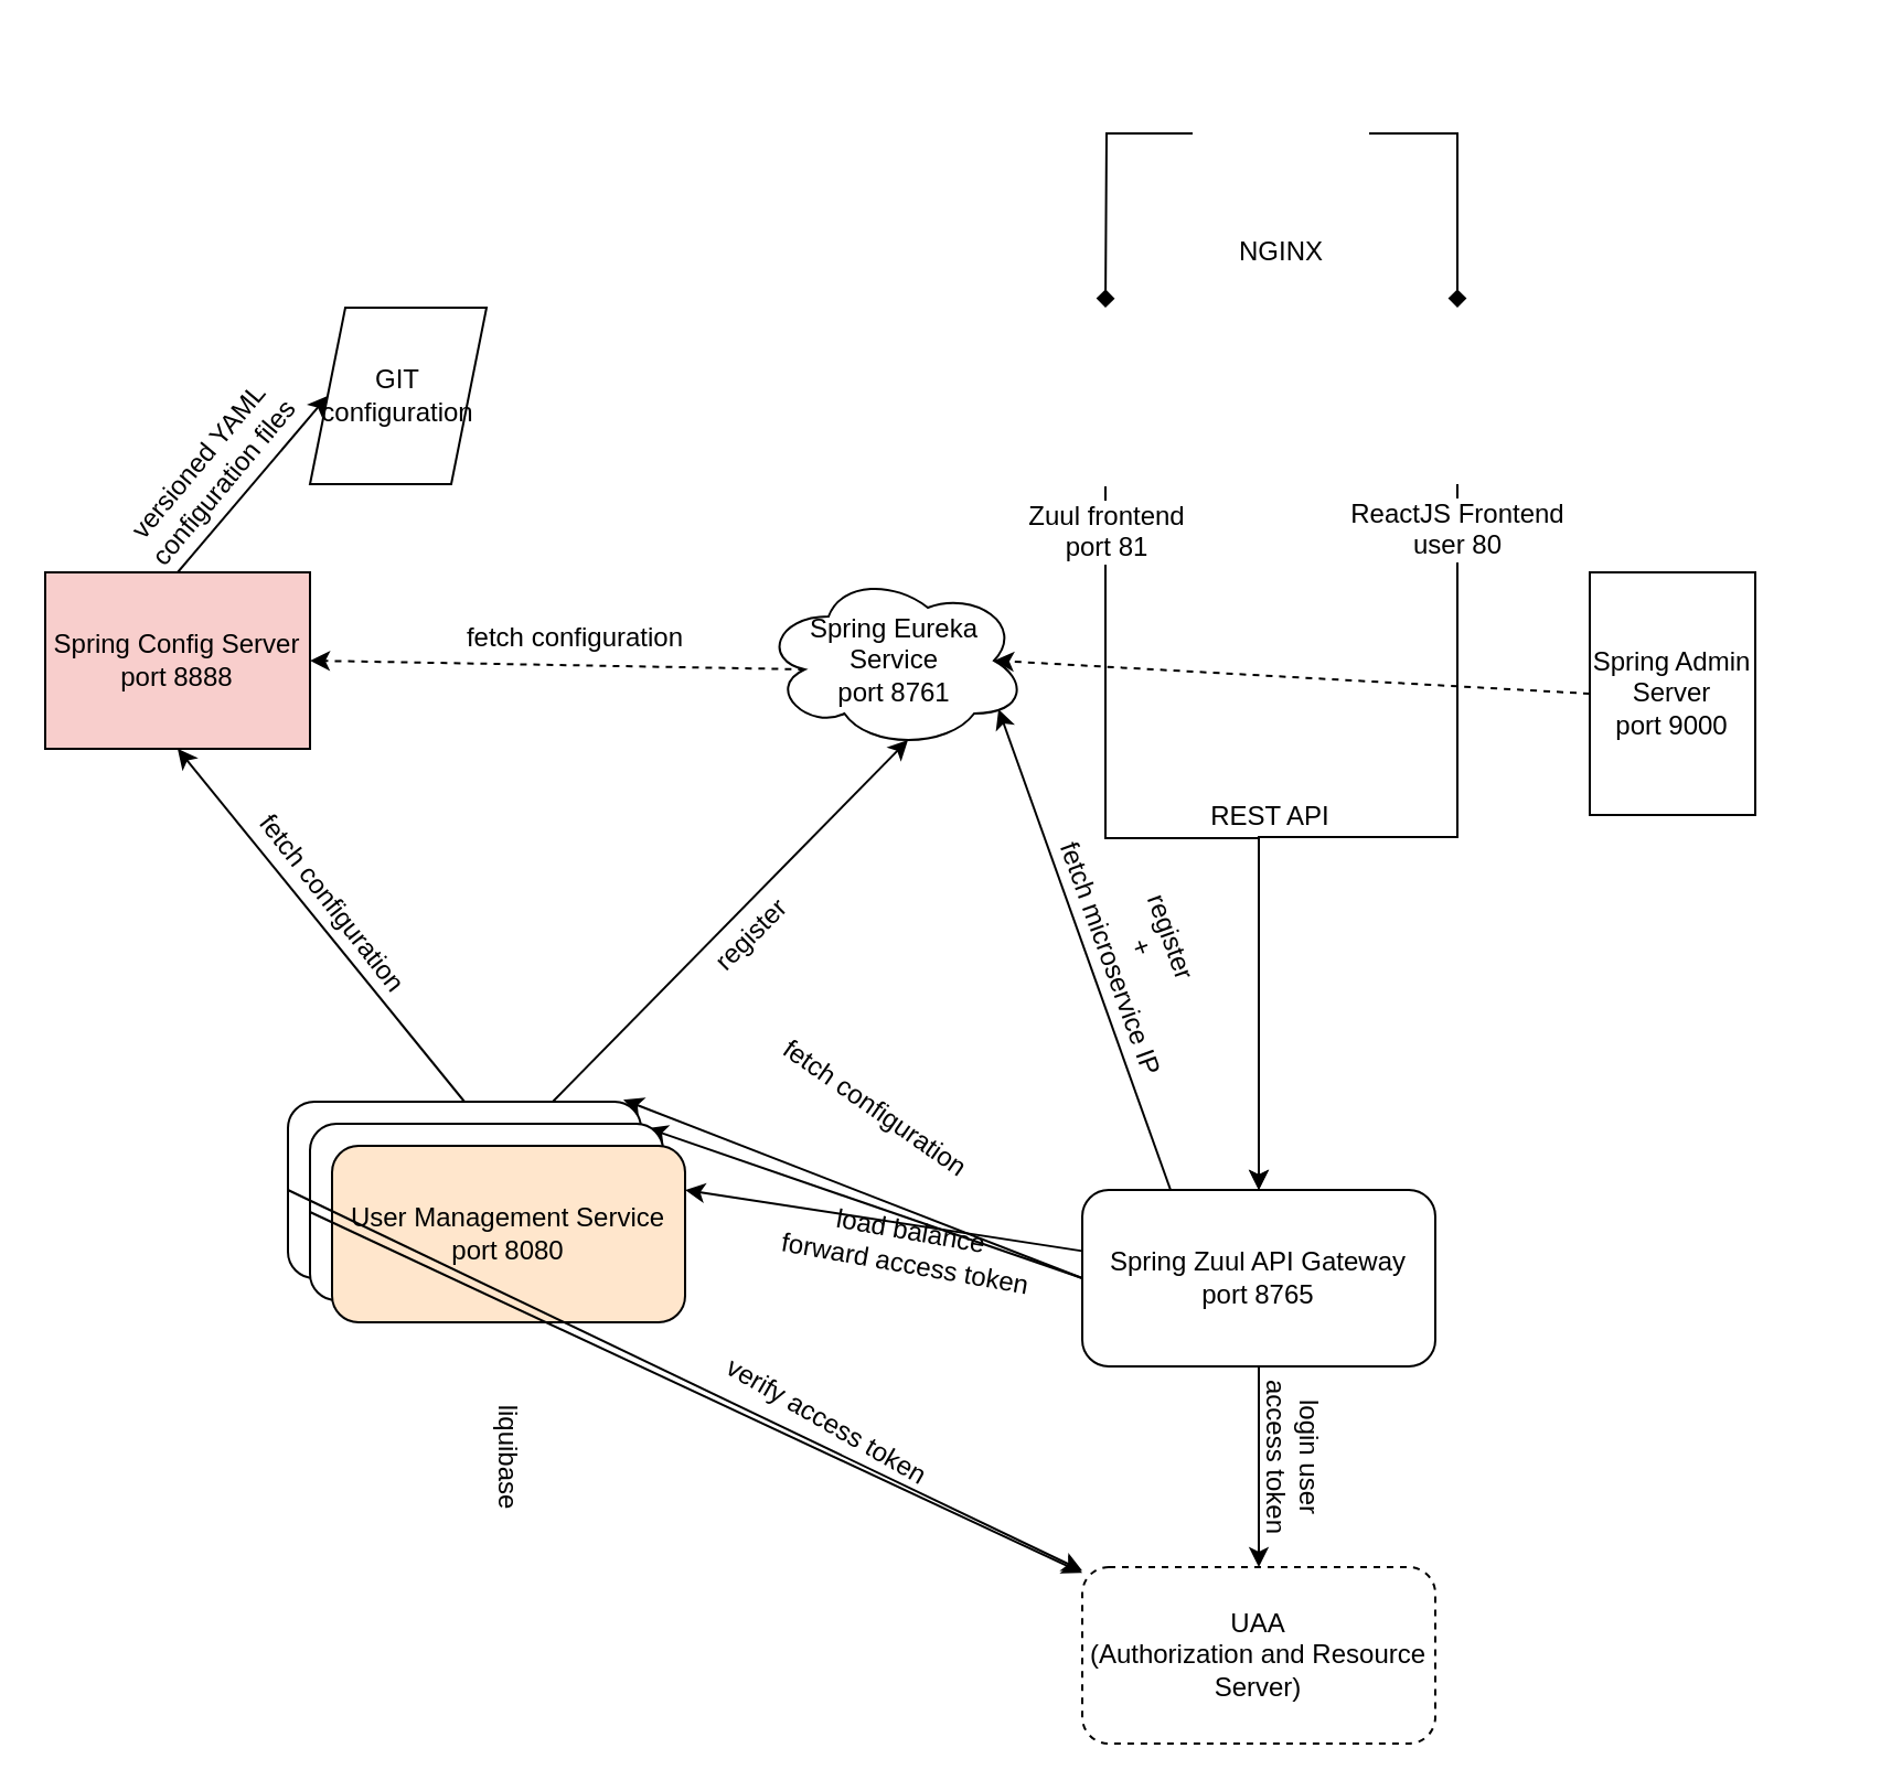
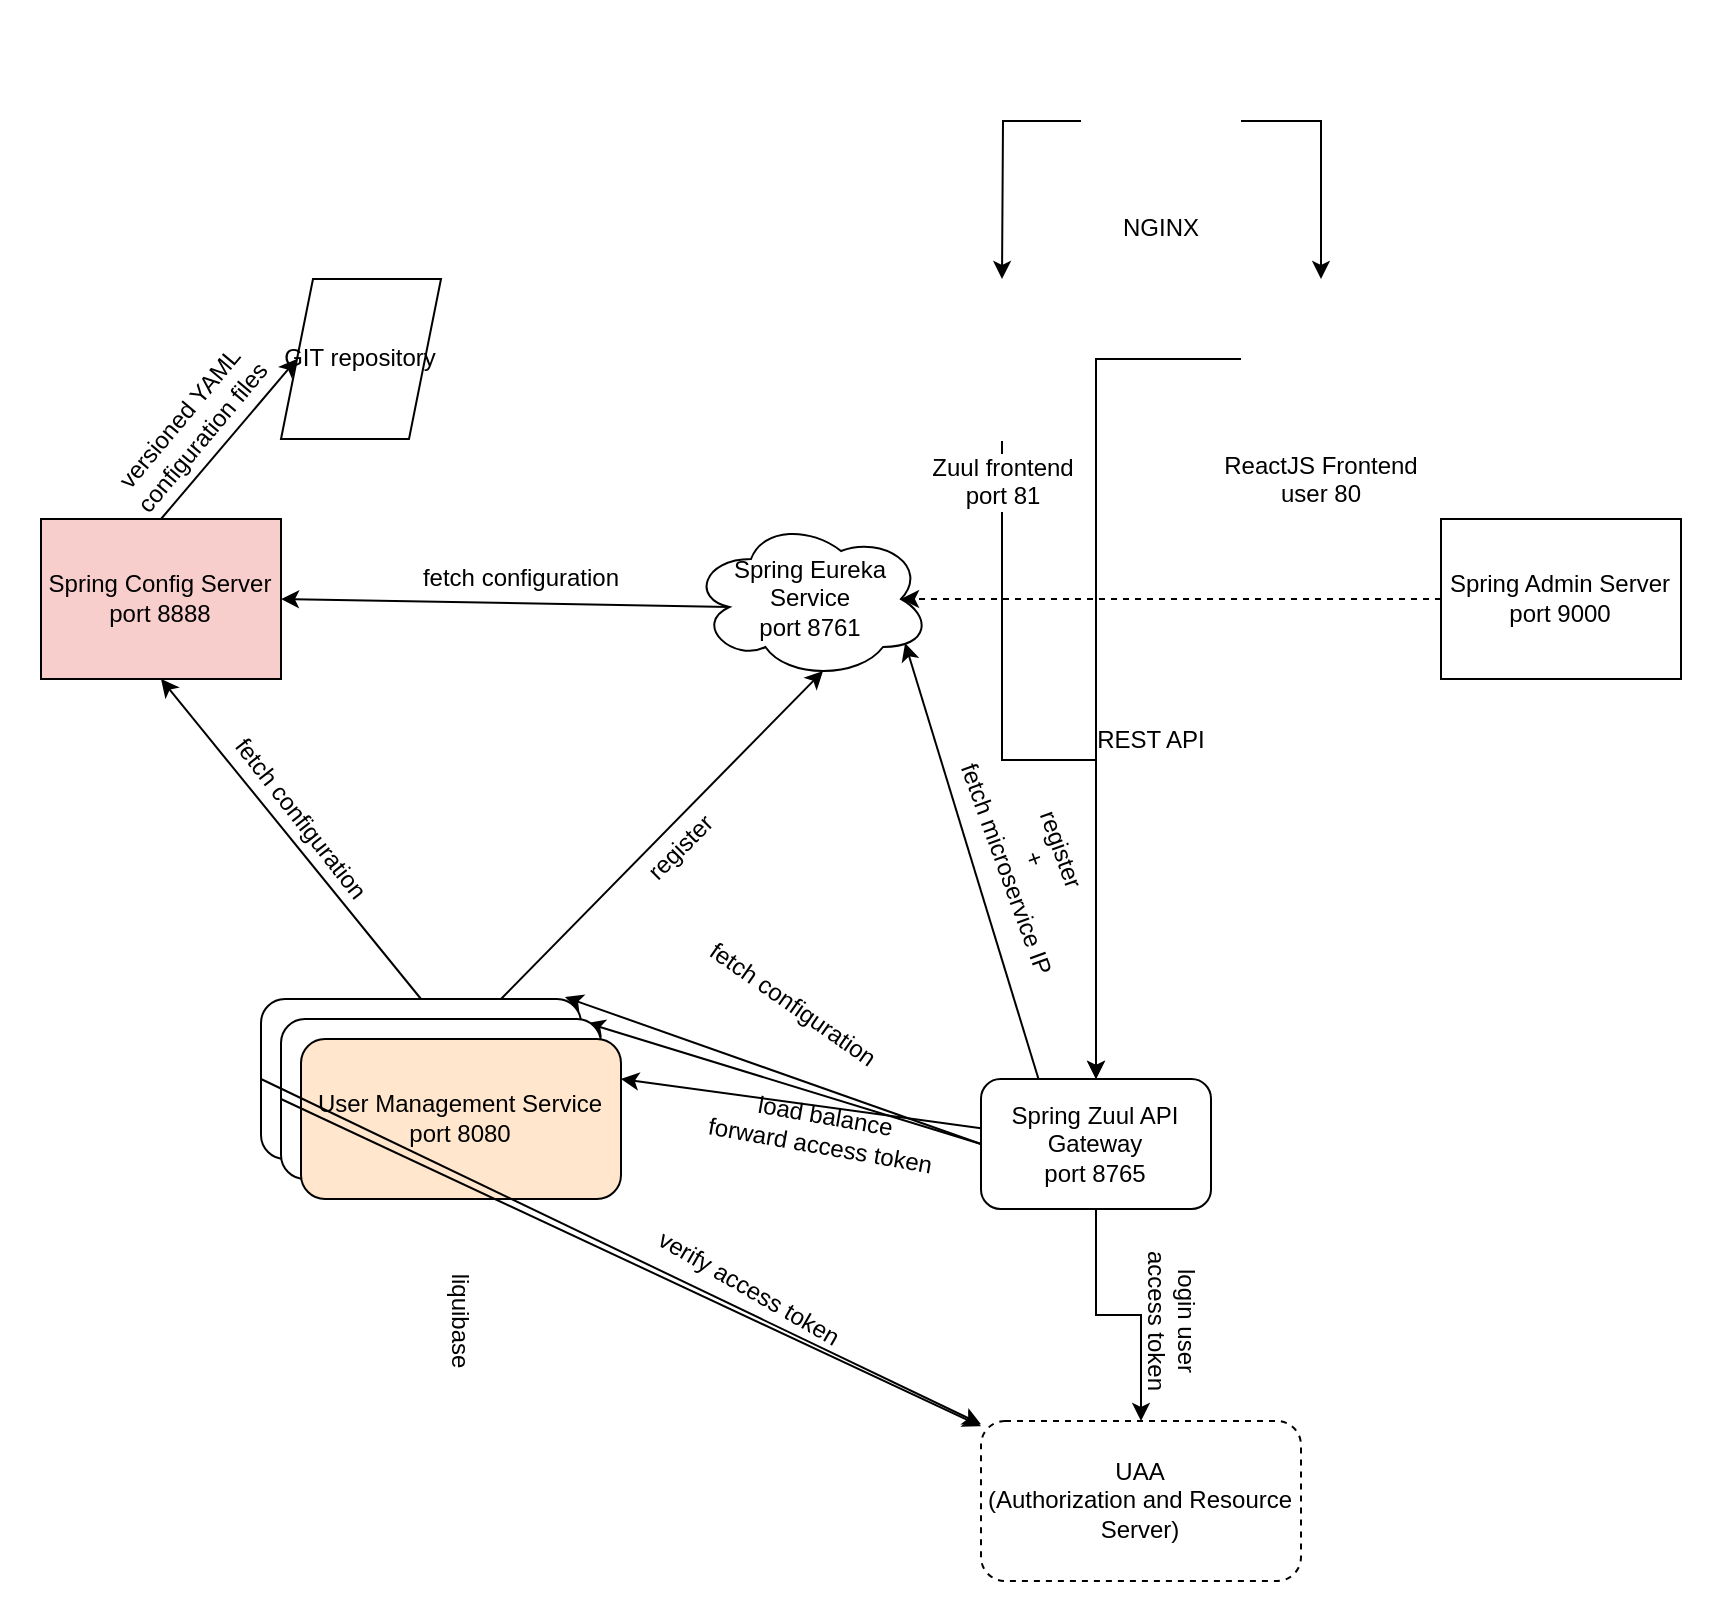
- <mxCell id="34" style="edgeStyle=none;rounded=0;orthogonalLoop=1;jettySize=auto;html=1;entryX=0.5;entryY=0;entryDx=0;entryDy=0;endArrow=diamond;" parent="1" source="35" target="32" edge="1"><mxGeometry relative="1" as="geometry"><Array as="points"><mxPoint x="501" y="60" /></Array></mxGeometry></mxCell>
+ <mxCell id="34" style="edgeStyle=none;rounded=0;orthogonalLoop=1;jettySize=auto;html=1;entryX=0.5;entryY=0;entryDx=0;entryDy=0;" parent="1" source="35" target="32" edge="1"><mxGeometry relative="1" as="geometry"><Array as="points"><mxPoint x="501" y="60" /></Array></mxGeometry></mxCell>
- <mxCell id="33" style="edgeStyle=none;rounded=0;orthogonalLoop=1;jettySize=auto;html=1;entryX=0.5;entryY=0;entryDx=0;entryDy=0;endArrow=diamond;" parent="1" source="35" target="9" edge="1"><mxGeometry relative="1" as="geometry"><Array as="points"><mxPoint x="660" y="60" /></Array></mxGeometry></mxCell>
+ <mxCell id="33" style="edgeStyle=none;rounded=0;orthogonalLoop=1;jettySize=auto;html=1;entryX=0.5;entryY=0;entryDx=0;entryDy=0;" parent="1" source="35" target="9" edge="1"><mxGeometry relative="1" as="geometry"><Array as="points"><mxPoint x="660" y="60" /></Array></mxGeometry></mxCell>
- <mxCell id="12" value="GIT configuration" style="shape=parallelogram;perimeter=parallelogramPerimeter;whiteSpace=wrap;html=1;" parent="1" vertex="1"><mxGeometry x="140" y="139" width="80" height="80" as="geometry" /></mxCell>
+ <mxCell id="12" value="GIT repository" style="shape=parallelogram;perimeter=parallelogramPerimeter;whiteSpace=wrap;html=1;" parent="1" vertex="1"><mxGeometry x="140" y="139" width="80" height="80" as="geometry" /></mxCell>
- <mxCell id="17" style="edgeStyle=none;rounded=0;orthogonalLoop=1;jettySize=auto;html=1;exitX=0.16;exitY=0.55;exitDx=0;exitDy=0;exitPerimeter=0;entryX=1;entryY=0.5;entryDx=0;entryDy=0;dashed=1;" parent="1" source="18" target="13" edge="1"><mxGeometry relative="1" as="geometry" /></mxCell>
+ <mxCell id="17" style="edgeStyle=none;rounded=0;orthogonalLoop=1;jettySize=auto;html=1;exitX=0.16;exitY=0.55;exitDx=0;exitDy=0;exitPerimeter=0;entryX=1;entryY=0.5;entryDx=0;entryDy=0;" parent="1" source="18" target="13" edge="1"><mxGeometry relative="1" as="geometry" /></mxCell>
- <mxCell id="16" value="Spring Admin Server&lt;br&gt;port 9000" style="rounded=0;whiteSpace=wrap;html=1;" parent="1" vertex="1"><mxGeometry x="720" y="259" width="75" height="110" as="geometry" /></mxCell>
+ <mxCell id="16" value="Spring Admin Server&lt;br&gt;port 9000" style="rounded=0;whiteSpace=wrap;html=1;" parent="1" vertex="1"><mxGeometry x="720" y="259" width="120" height="80" as="geometry" /></mxCell>
- <mxCell id="7" value="Spring Zuul API Gateway&lt;br&gt;port 8765" style="rounded=1;whiteSpace=wrap;html=1;" parent="1" vertex="1"><mxGeometry x="490" y="539" width="160" height="80" as="geometry" /></mxCell>
+ <mxCell id="7" value="Spring Zuul API Gateway&lt;br&gt;port 8765" style="rounded=1;whiteSpace=wrap;html=1;" parent="1" vertex="1"><mxGeometry x="490" y="539" width="115" height="65" as="geometry" /></mxCell>
